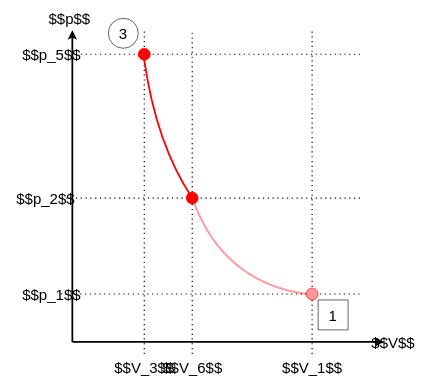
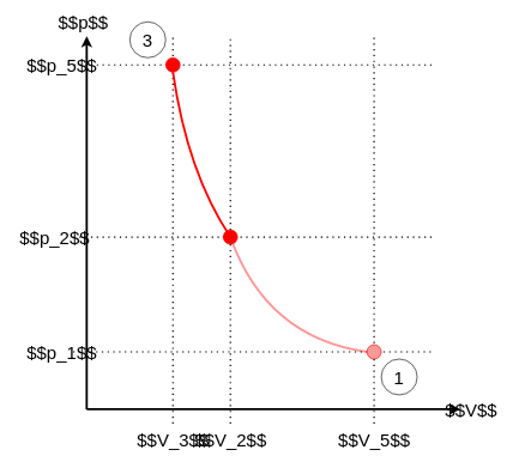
- <mxCell id="17" value="1" style="whiteSpace=wrap;html=1;aspect=fixed;fontSize=25;strokeColor=#000000;fillColor=none;rounded=0;" vertex="1" parent="1"><mxGeometry x="530" y="500" width="50" height="50" as="geometry" /></mxCell>
+ <mxCell id="17" value="1" style="ellipse;whiteSpace=wrap;html=1;aspect=fixed;fontSize=25;strokeColor=#000000;fillColor=none;" vertex="1" parent="1"><mxGeometry x="530" y="500" width="50" height="50" as="geometry" /></mxCell>
- <mxCell id="13" value="&lt;font style=&quot;font-size: 25px&quot;&gt;$$V_6$$&lt;/font&gt;" style="text;html=1;resizable=0;autosize=1;align=center;verticalAlign=middle;points=[];fillColor=none;strokeColor=none;rounded=0;" vertex="1" parent="1"><mxGeometry x="260" y="602" width="120" height="20" as="geometry" /></mxCell>
+ <mxCell id="13" value="&lt;font style=&quot;font-size: 25px&quot;&gt;$$V_2$$&lt;/font&gt;" style="text;html=1;resizable=0;autosize=1;align=center;verticalAlign=middle;points=[];fillColor=none;strokeColor=none;rounded=0;" vertex="1" parent="1"><mxGeometry x="260" y="602" width="120" height="20" as="geometry" /></mxCell>
- <mxCell id="14" value="&lt;font style=&quot;font-size: 25px&quot;&gt;$$V_1$$&lt;/font&gt;" style="text;html=1;resizable=0;autosize=1;align=center;verticalAlign=middle;points=[];fillColor=none;strokeColor=none;rounded=0;" vertex="1" parent="1"><mxGeometry x="460" y="602" width="120" height="20" as="geometry" /></mxCell>
+ <mxCell id="14" value="&lt;font style=&quot;font-size: 25px&quot;&gt;$$V_5$$&lt;/font&gt;" style="text;html=1;resizable=0;autosize=1;align=center;verticalAlign=middle;points=[];fillColor=none;strokeColor=none;rounded=0;" vertex="1" parent="1"><mxGeometry x="460" y="602" width="120" height="20" as="geometry" /></mxCell>
